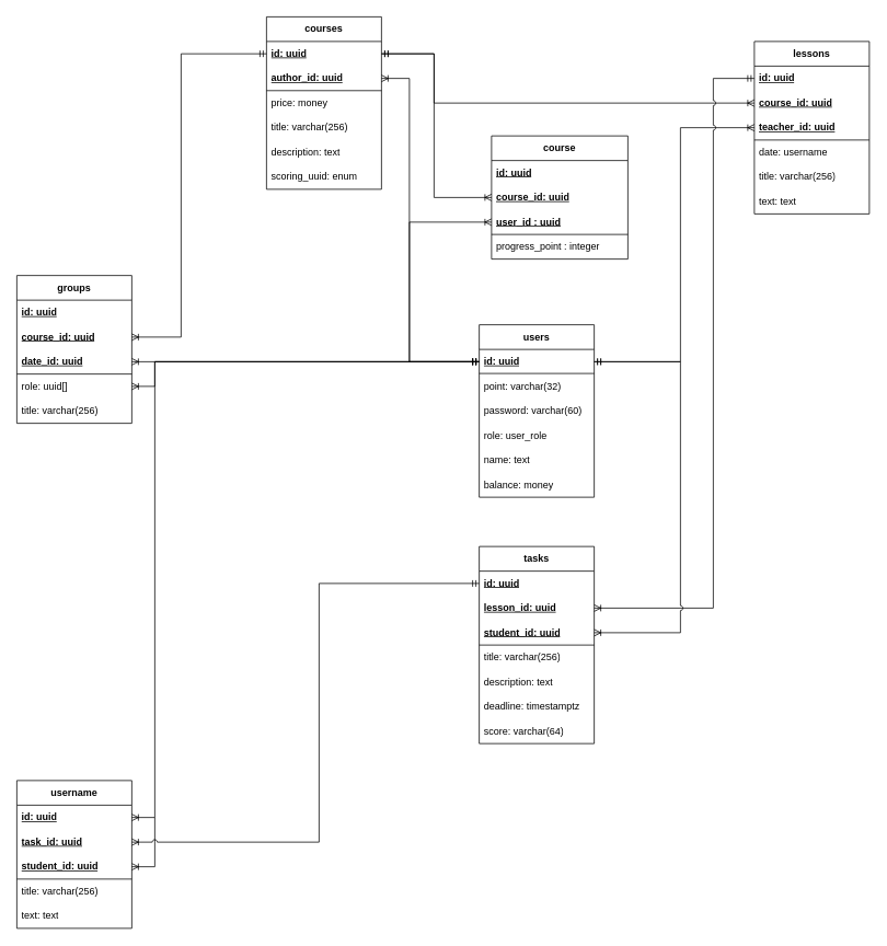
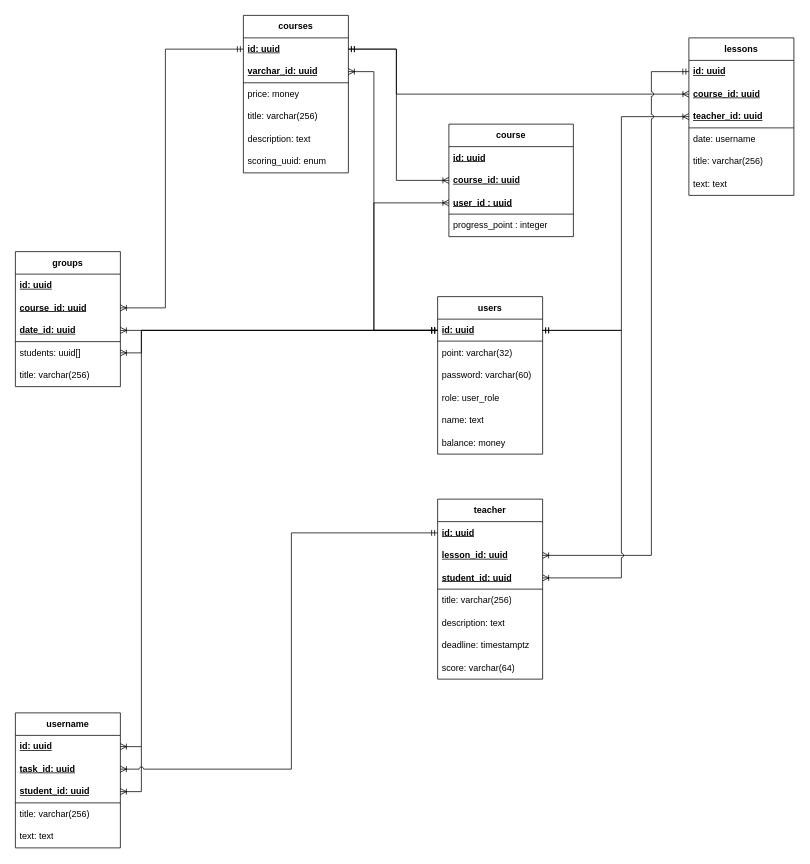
- <mxCell id="4" value="author_id: uuid" style="text;strokeColor=none;fillColor=none;align=left;verticalAlign=middle;spacingLeft=4;spacingRight=4;overflow=hidden;points=[[0,0.5],[1,0.5]];portConstraint=eastwest;rotatable=0;whiteSpace=wrap;html=1;fontStyle=5" parent="2" vertex="1"><mxGeometry y="60" width="140" height="30" as="geometry" /></mxCell>
+ <mxCell id="4" value="varchar_id: uuid" style="text;strokeColor=none;fillColor=none;align=left;verticalAlign=middle;spacingLeft=4;spacingRight=4;overflow=hidden;points=[[0,0.5],[1,0.5]];portConstraint=eastwest;rotatable=0;whiteSpace=wrap;html=1;fontStyle=5" parent="2" vertex="1"><mxGeometry y="60" width="140" height="30" as="geometry" /></mxCell>
- <mxCell id="23" value="role: uuid[]" style="text;strokeColor=none;fillColor=none;align=left;verticalAlign=middle;spacingLeft=4;spacingRight=4;overflow=hidden;points=[[0,0.5],[1,0.5]];portConstraint=eastwest;rotatable=0;whiteSpace=wrap;html=1;" parent="18" vertex="1"><mxGeometry y="120" width="140" height="30" as="geometry" /></mxCell>
+ <mxCell id="23" value="students: uuid[]" style="text;strokeColor=none;fillColor=none;align=left;verticalAlign=middle;spacingLeft=4;spacingRight=4;overflow=hidden;points=[[0,0.5],[1,0.5]];portConstraint=eastwest;rotatable=0;whiteSpace=wrap;html=1;" parent="18" vertex="1"><mxGeometry y="120" width="140" height="30" as="geometry" /></mxCell>
- <mxCell id="39" value="&lt;b&gt;tasks&lt;/b&gt;" style="swimlane;fontStyle=0;childLayout=stackLayout;horizontal=1;startSize=30;horizontalStack=0;resizeParent=1;resizeParentMax=0;resizeLast=0;collapsible=1;marginBottom=0;whiteSpace=wrap;html=1;" parent="1" vertex="1"><mxGeometry x="583" y="665" width="140" height="240" as="geometry"><mxRectangle x="520" y="240" width="70" height="30" as="alternateBounds" /></mxGeometry></mxCell>
+ <mxCell id="39" value="&lt;b&gt;teacher&lt;/b&gt;" style="swimlane;fontStyle=0;childLayout=stackLayout;horizontal=1;startSize=30;horizontalStack=0;resizeParent=1;resizeParentMax=0;resizeLast=0;collapsible=1;marginBottom=0;whiteSpace=wrap;html=1;" parent="1" vertex="1"><mxGeometry x="583" y="665" width="140" height="240" as="geometry"><mxRectangle x="520" y="240" width="70" height="30" as="alternateBounds" /></mxGeometry></mxCell>
